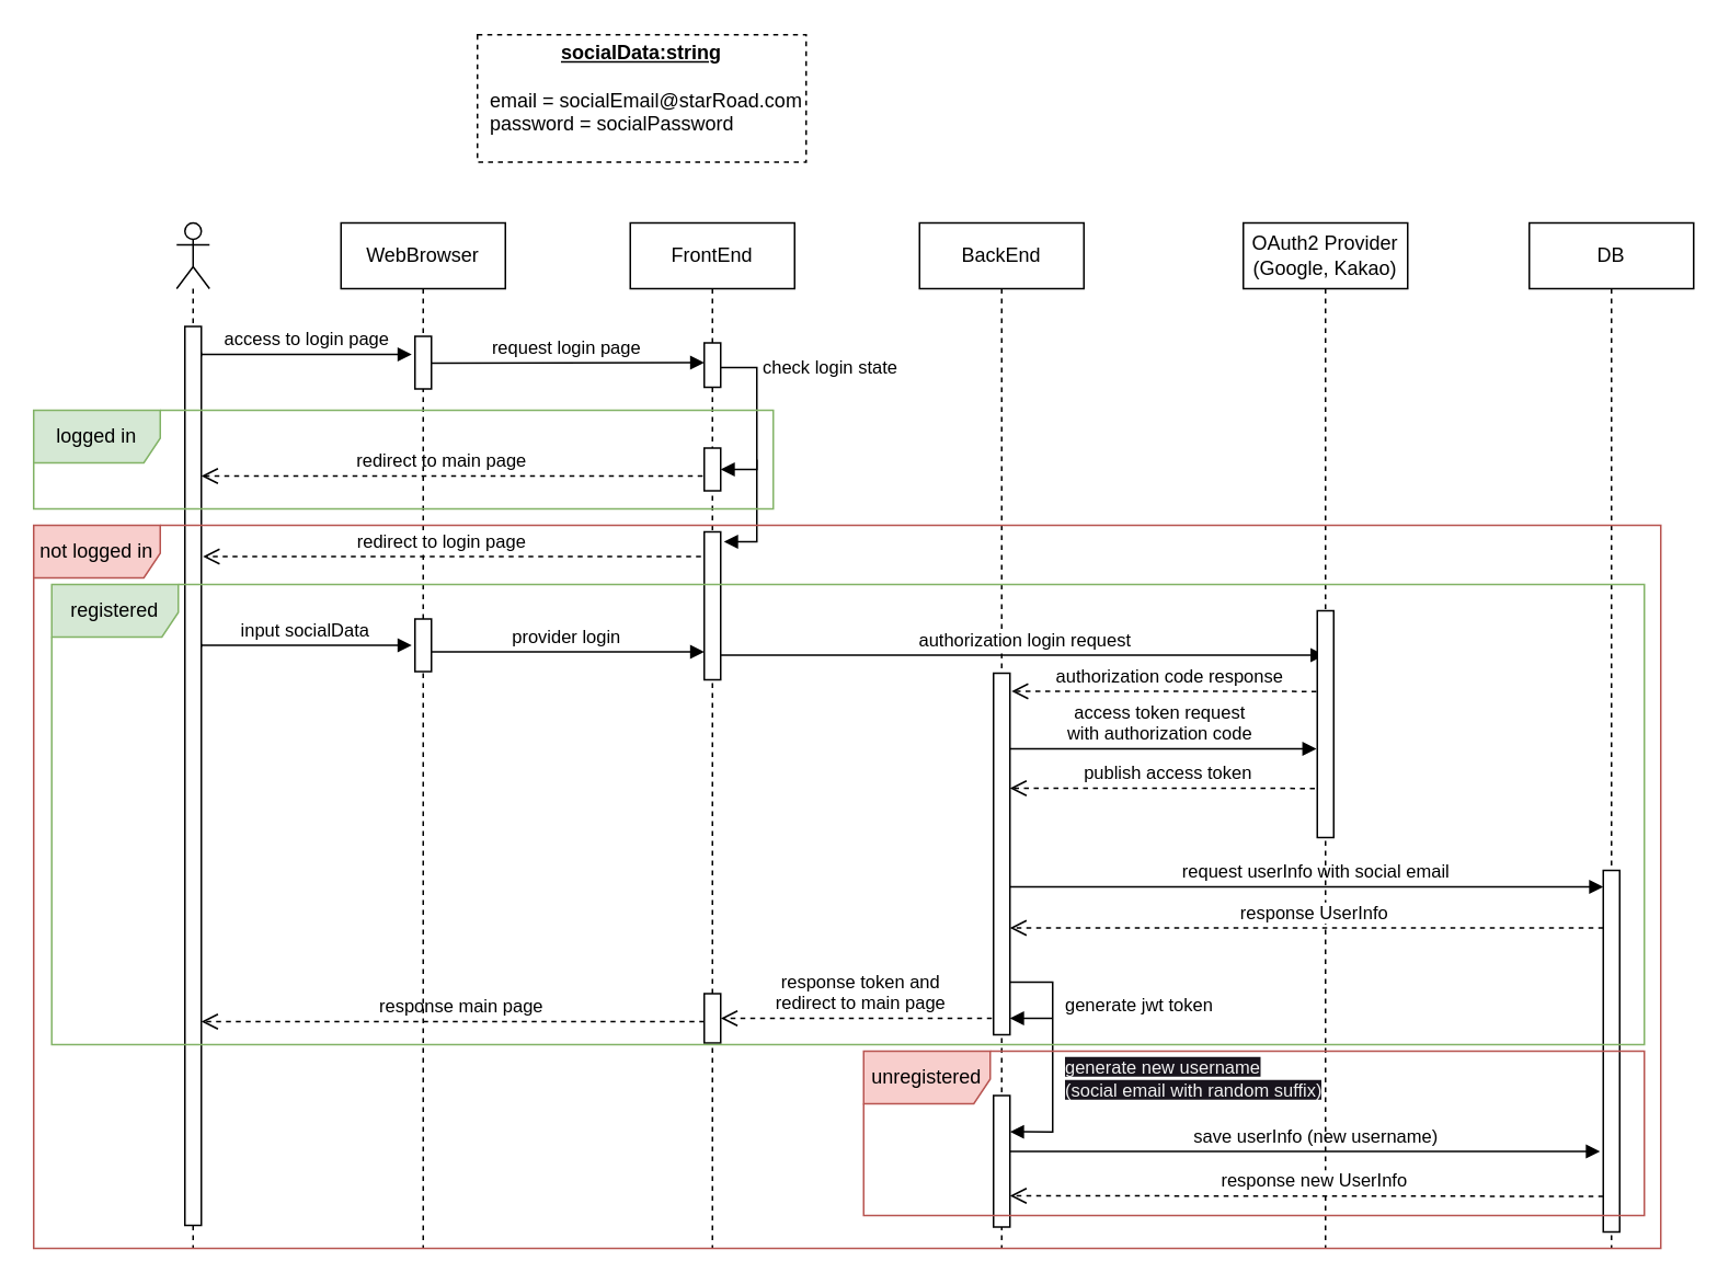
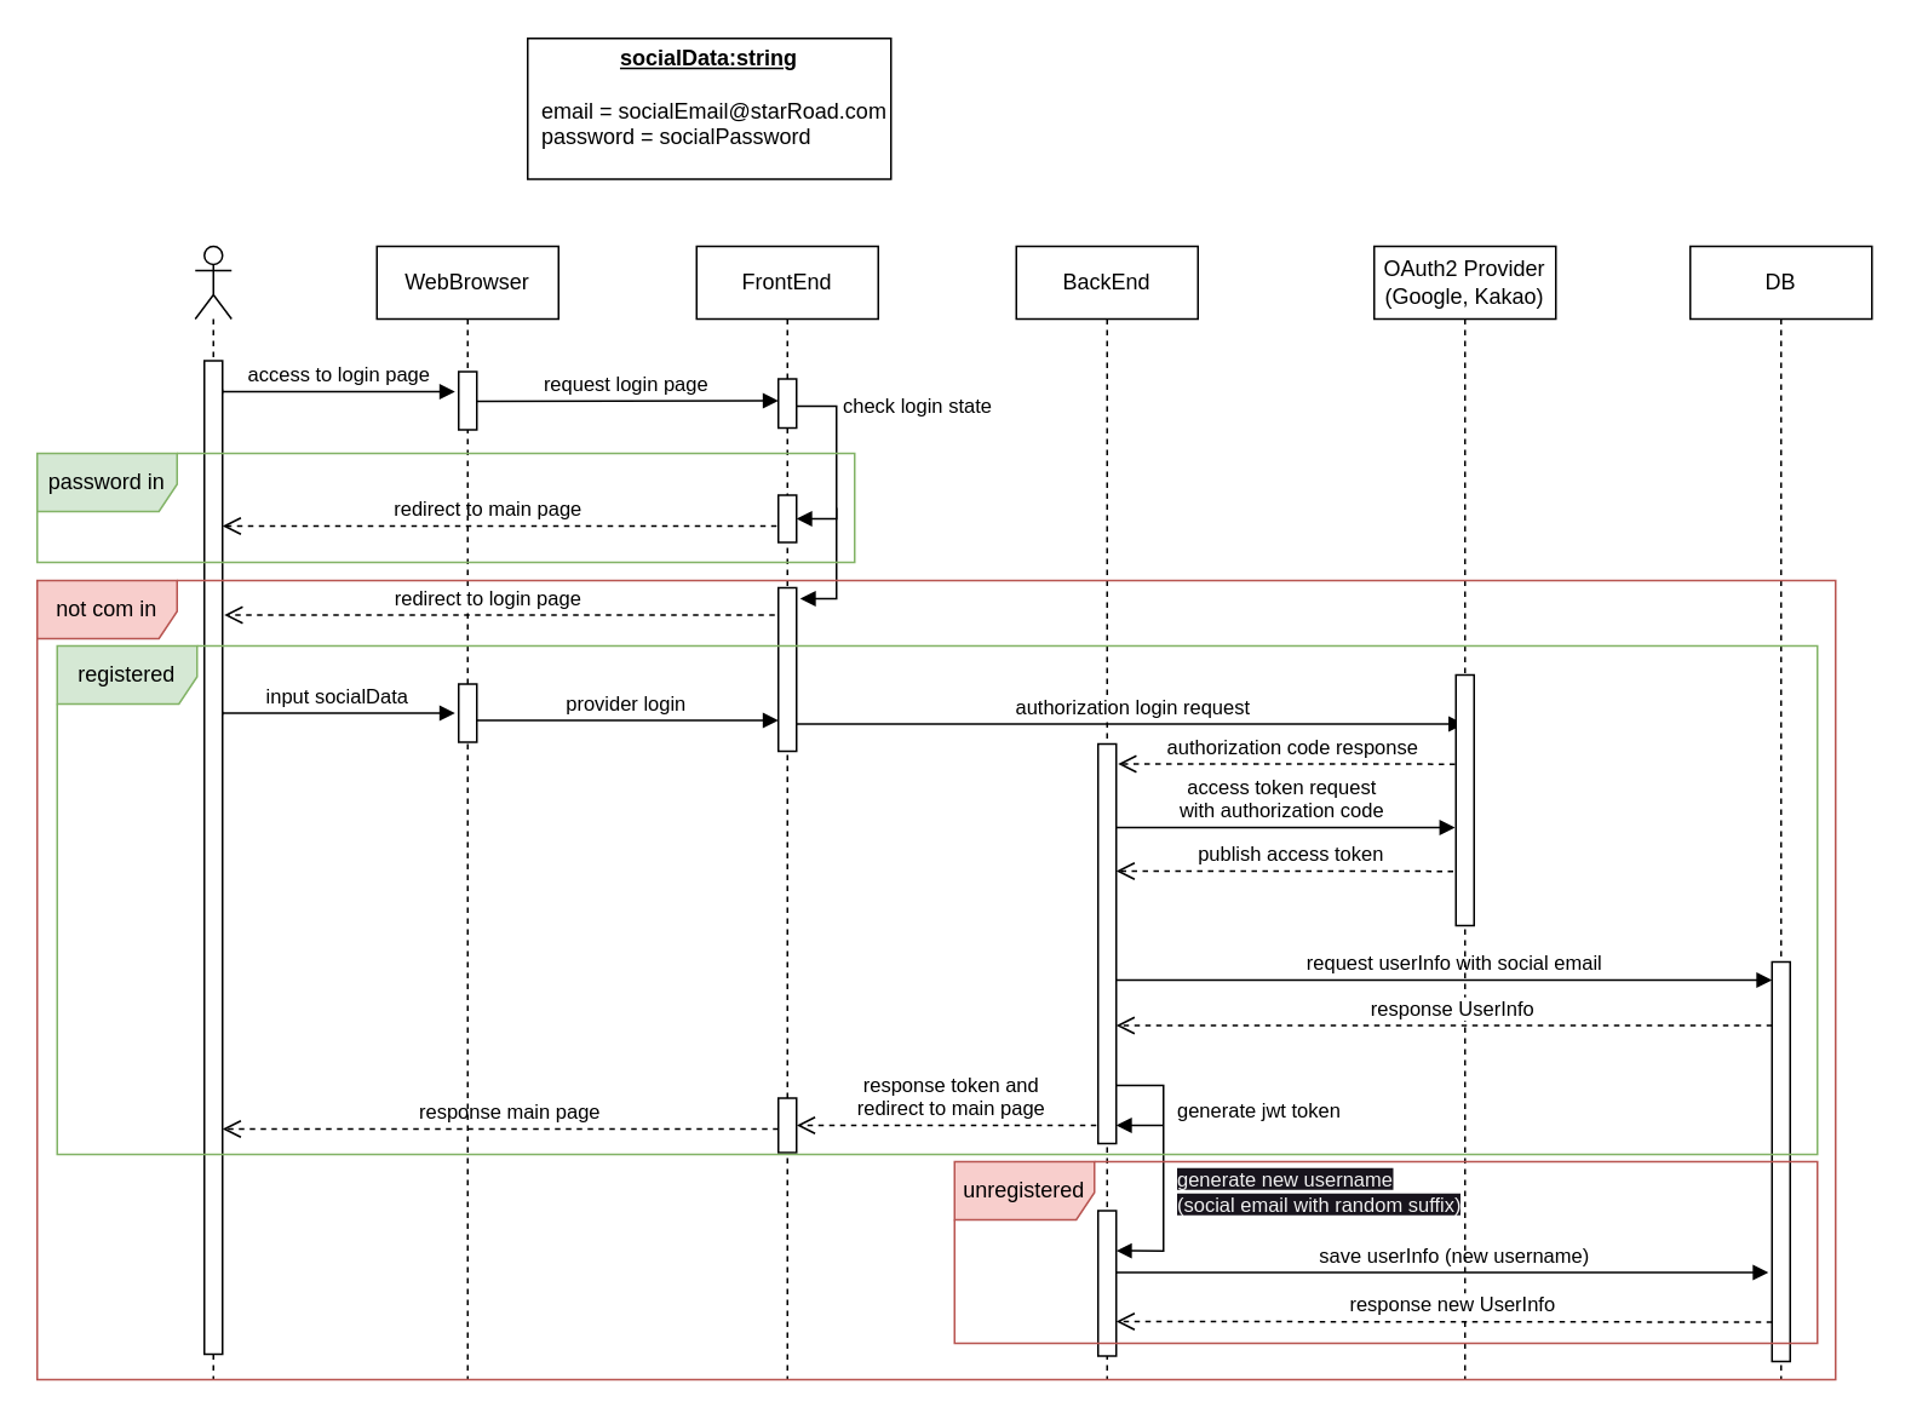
- <mxCell id="42" value="&lt;p style=&quot;margin:0px;margin-top:4px;text-align:center;text-decoration:underline;&quot;&gt;&lt;b&gt;socialData:string&lt;/b&gt;&lt;/p&gt;&lt;p style=&quot;margin:0px;margin-left:8px;&quot;&gt;&lt;br&gt;email = socialEmail@starRoad.com&lt;br&gt;password = socialPassword&lt;/p&gt;" style="verticalAlign=top;align=left;overflow=fill;fontSize=12;fontFamily=Helvetica;html=1;whiteSpace=wrap;dashed=1;" parent="1" vertex="1"><mxGeometry x="290" y="20.5" width="200" height="77.5" as="geometry" /></mxCell>
+ <mxCell id="42" value="&lt;p style=&quot;margin:0px;margin-top:4px;text-align:center;text-decoration:underline;&quot;&gt;&lt;b&gt;socialData:string&lt;/b&gt;&lt;/p&gt;&lt;p style=&quot;margin:0px;margin-left:8px;&quot;&gt;&lt;br&gt;email = socialEmail@starRoad.com&lt;br&gt;password = socialPassword&lt;/p&gt;" style="verticalAlign=top;align=left;overflow=fill;fontSize=12;fontFamily=Helvetica;html=1;whiteSpace=wrap;" parent="1" vertex="1"><mxGeometry x="290" y="20.5" width="200" height="77.5" as="geometry" /></mxCell>
- <mxCell id="29" value="logged in" style="shape=umlFrame;whiteSpace=wrap;html=1;pointerEvents=0;fillColor=#D5E8D4;strokeColor=#82b366;width=77;height=32;" parent="1" vertex="1"><mxGeometry x="20" y="249" width="450" height="60" as="geometry" /></mxCell>
+ <mxCell id="29" value="password in" style="shape=umlFrame;whiteSpace=wrap;html=1;pointerEvents=0;fillColor=#D5E8D4;strokeColor=#82b366;width=77;height=32;" parent="1" vertex="1"><mxGeometry x="20" y="249" width="450" height="60" as="geometry" /></mxCell>
- <mxCell id="44" value="not logged in" style="shape=umlFrame;whiteSpace=wrap;html=1;pointerEvents=0;fillColor=#f8cecc;strokeColor=#b85450;width=77;height=32;" parent="1" vertex="1"><mxGeometry x="20" y="319" width="990" height="440" as="geometry" /></mxCell>
+ <mxCell id="44" value="not com in" style="shape=umlFrame;whiteSpace=wrap;html=1;pointerEvents=0;fillColor=#f8cecc;strokeColor=#b85450;width=77;height=32;" parent="1" vertex="1"><mxGeometry x="20" y="319" width="990" height="440" as="geometry" /></mxCell>
